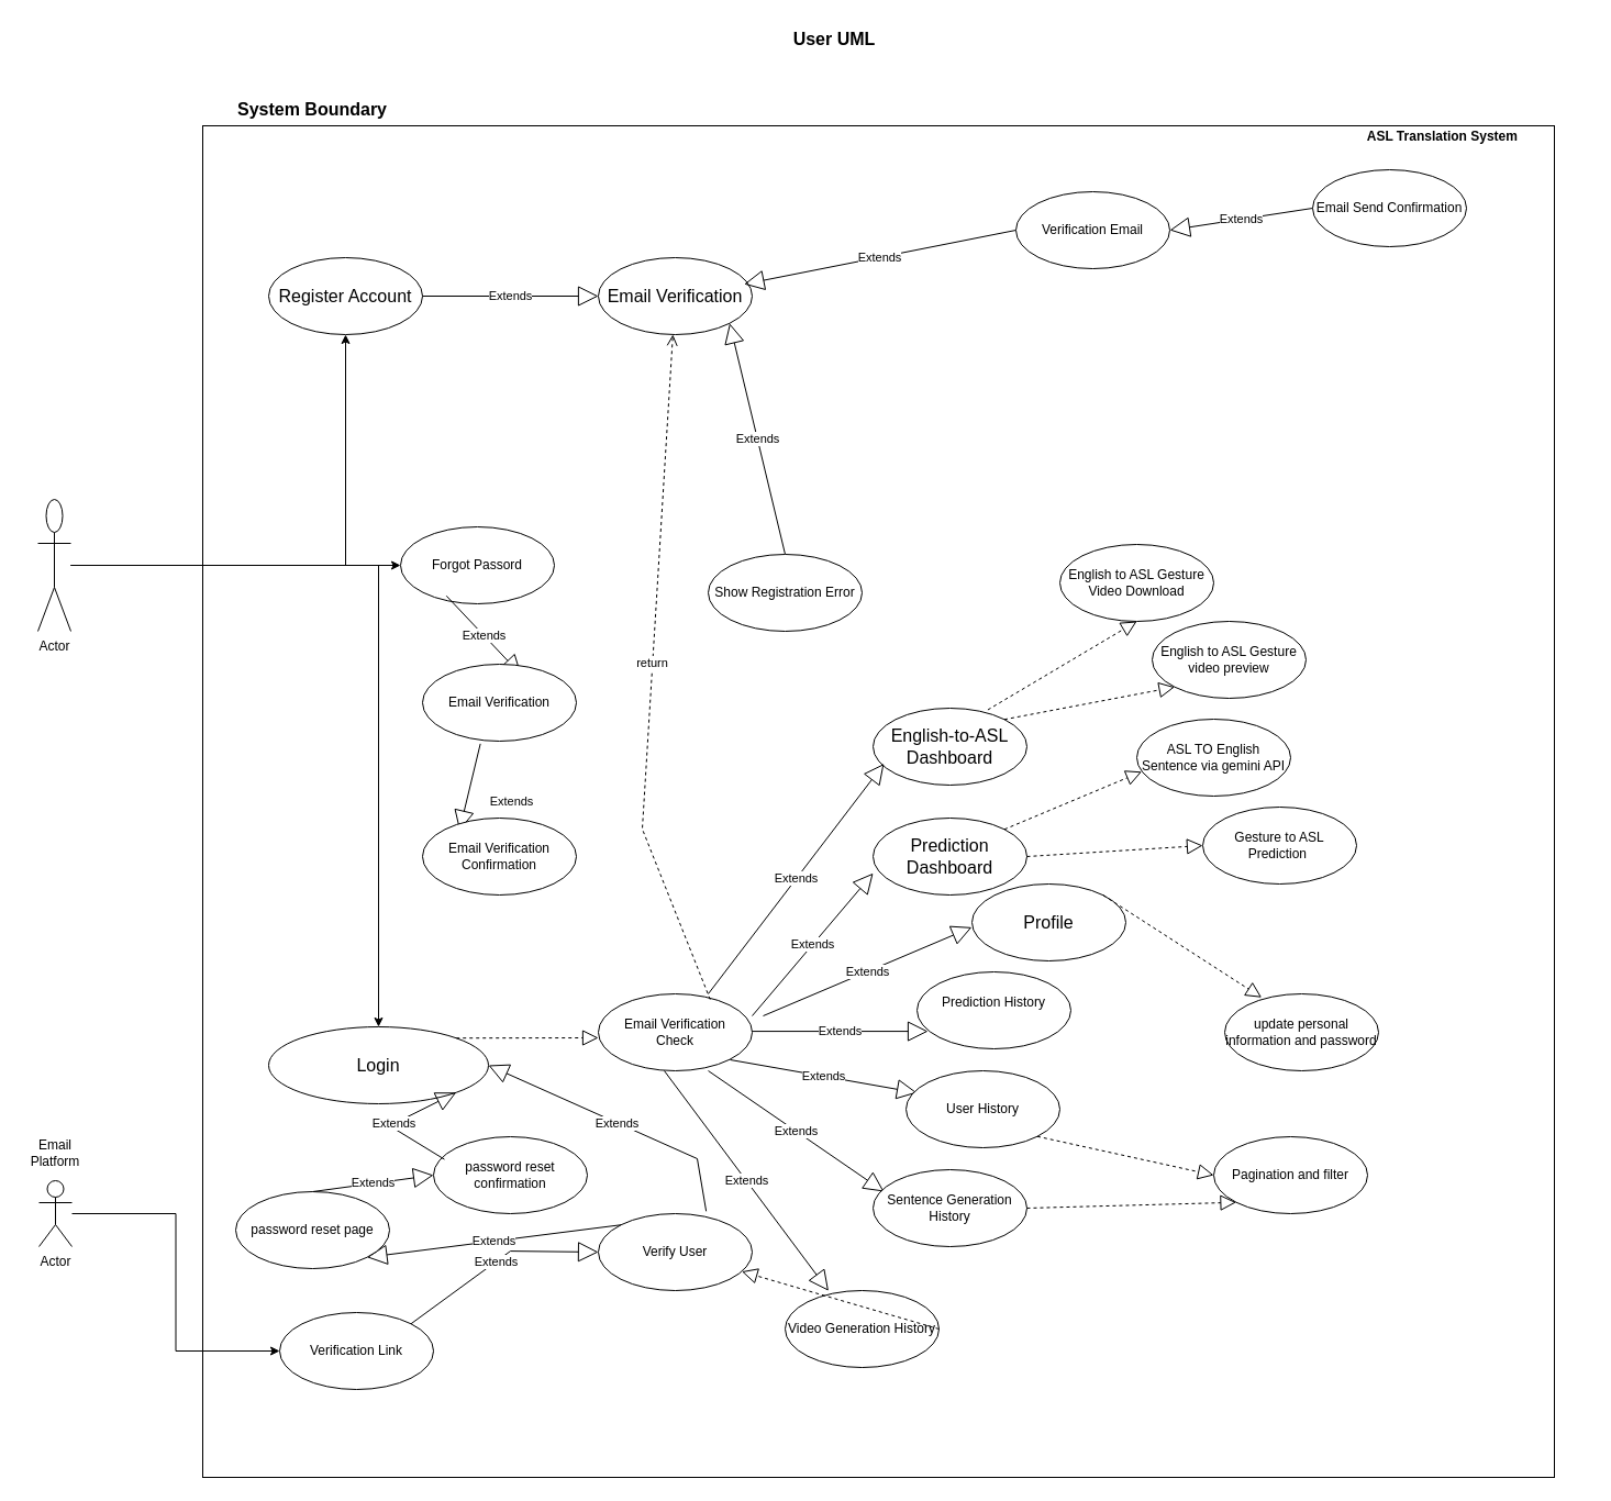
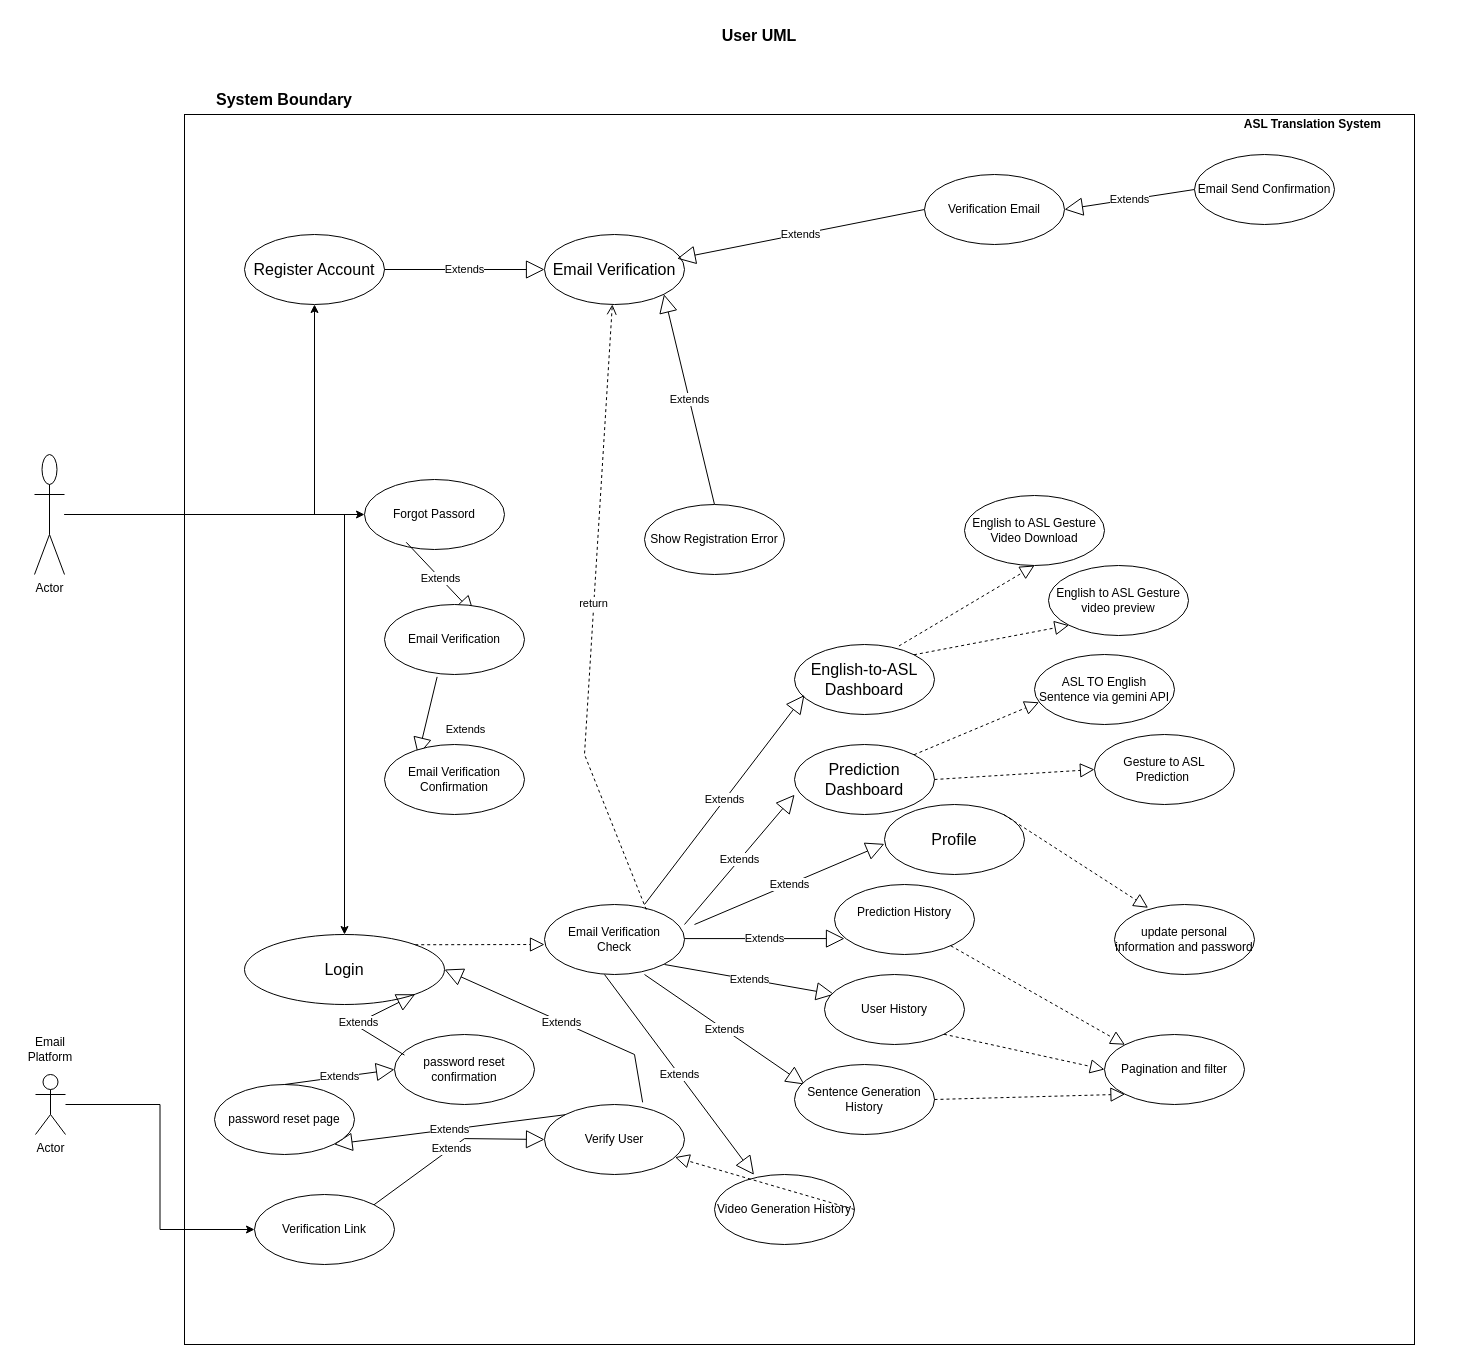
+ <mxCell id="44" value="" style="endArrow=block;dashed=1;endFill=0;endSize=12;html=1;rounded=0;entryX=0;entryY=0;entryDx=0;entryDy=0;" edge="1" parent="1" source="37" target="48"><mxGeometry width="160" relative="1" as="geometry"><mxPoint x="958" y="938" as="sourcePoint" /><mxPoint x="1074" y="984" as="targetPoint" /></mxGeometry></mxCell>
